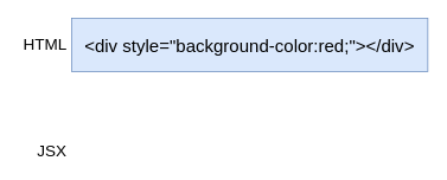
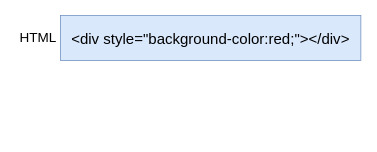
- <mxCell id="4" value="&lt;span style=&quot;font-size: 18px&quot;&gt;&amp;nbsp; &amp;nbsp;JSX&lt;/span&gt;" style="text;html=1;align=center;verticalAlign=middle;resizable=0;points=[];autosize=1;strokeColor=none;fillColor=none;fontColor=default;" vertex="1" parent="1"><mxGeometry x="20" y="160" width="60" height="20" as="geometry" /></mxCell>
